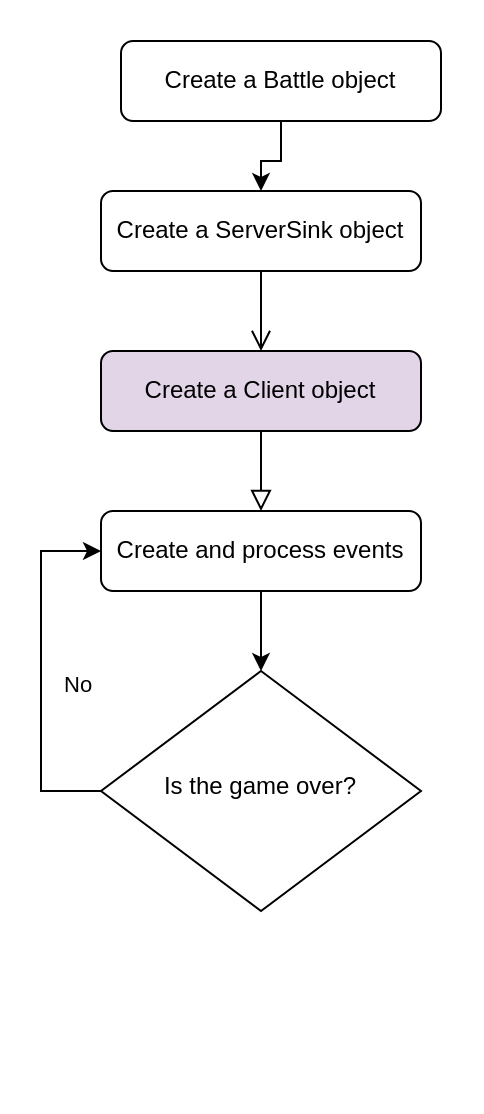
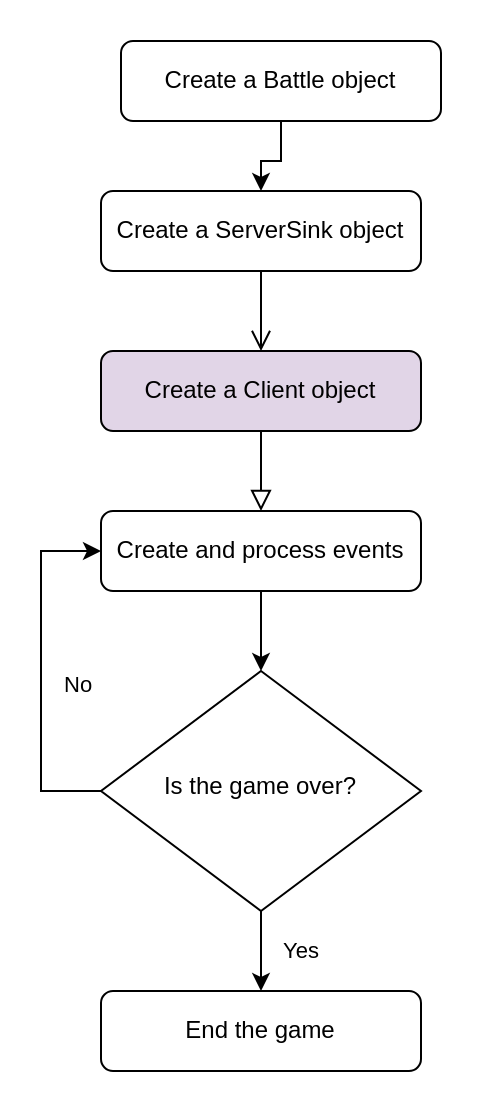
+ <mxCell id="10" value="Yes" style="edgeStyle=orthogonalEdgeStyle;rounded=0;orthogonalLoop=1;jettySize=auto;html=1;entryX=0.5;entryY=0;entryDx=0;entryDy=0;" edge="1" parent="1" source="11" target="13"><mxGeometry y="20" relative="1" as="geometry"><mxPoint as="offset" /></mxGeometry></mxCell>
+ <mxCell id="13" value="End the game" style="rounded=1;whiteSpace=wrap;html=1;fontSize=12;glass=0;strokeWidth=1;shadow=0;" vertex="1" parent="1"><mxGeometry x="50" y="495" width="160" height="40" as="geometry" /></mxCell>
